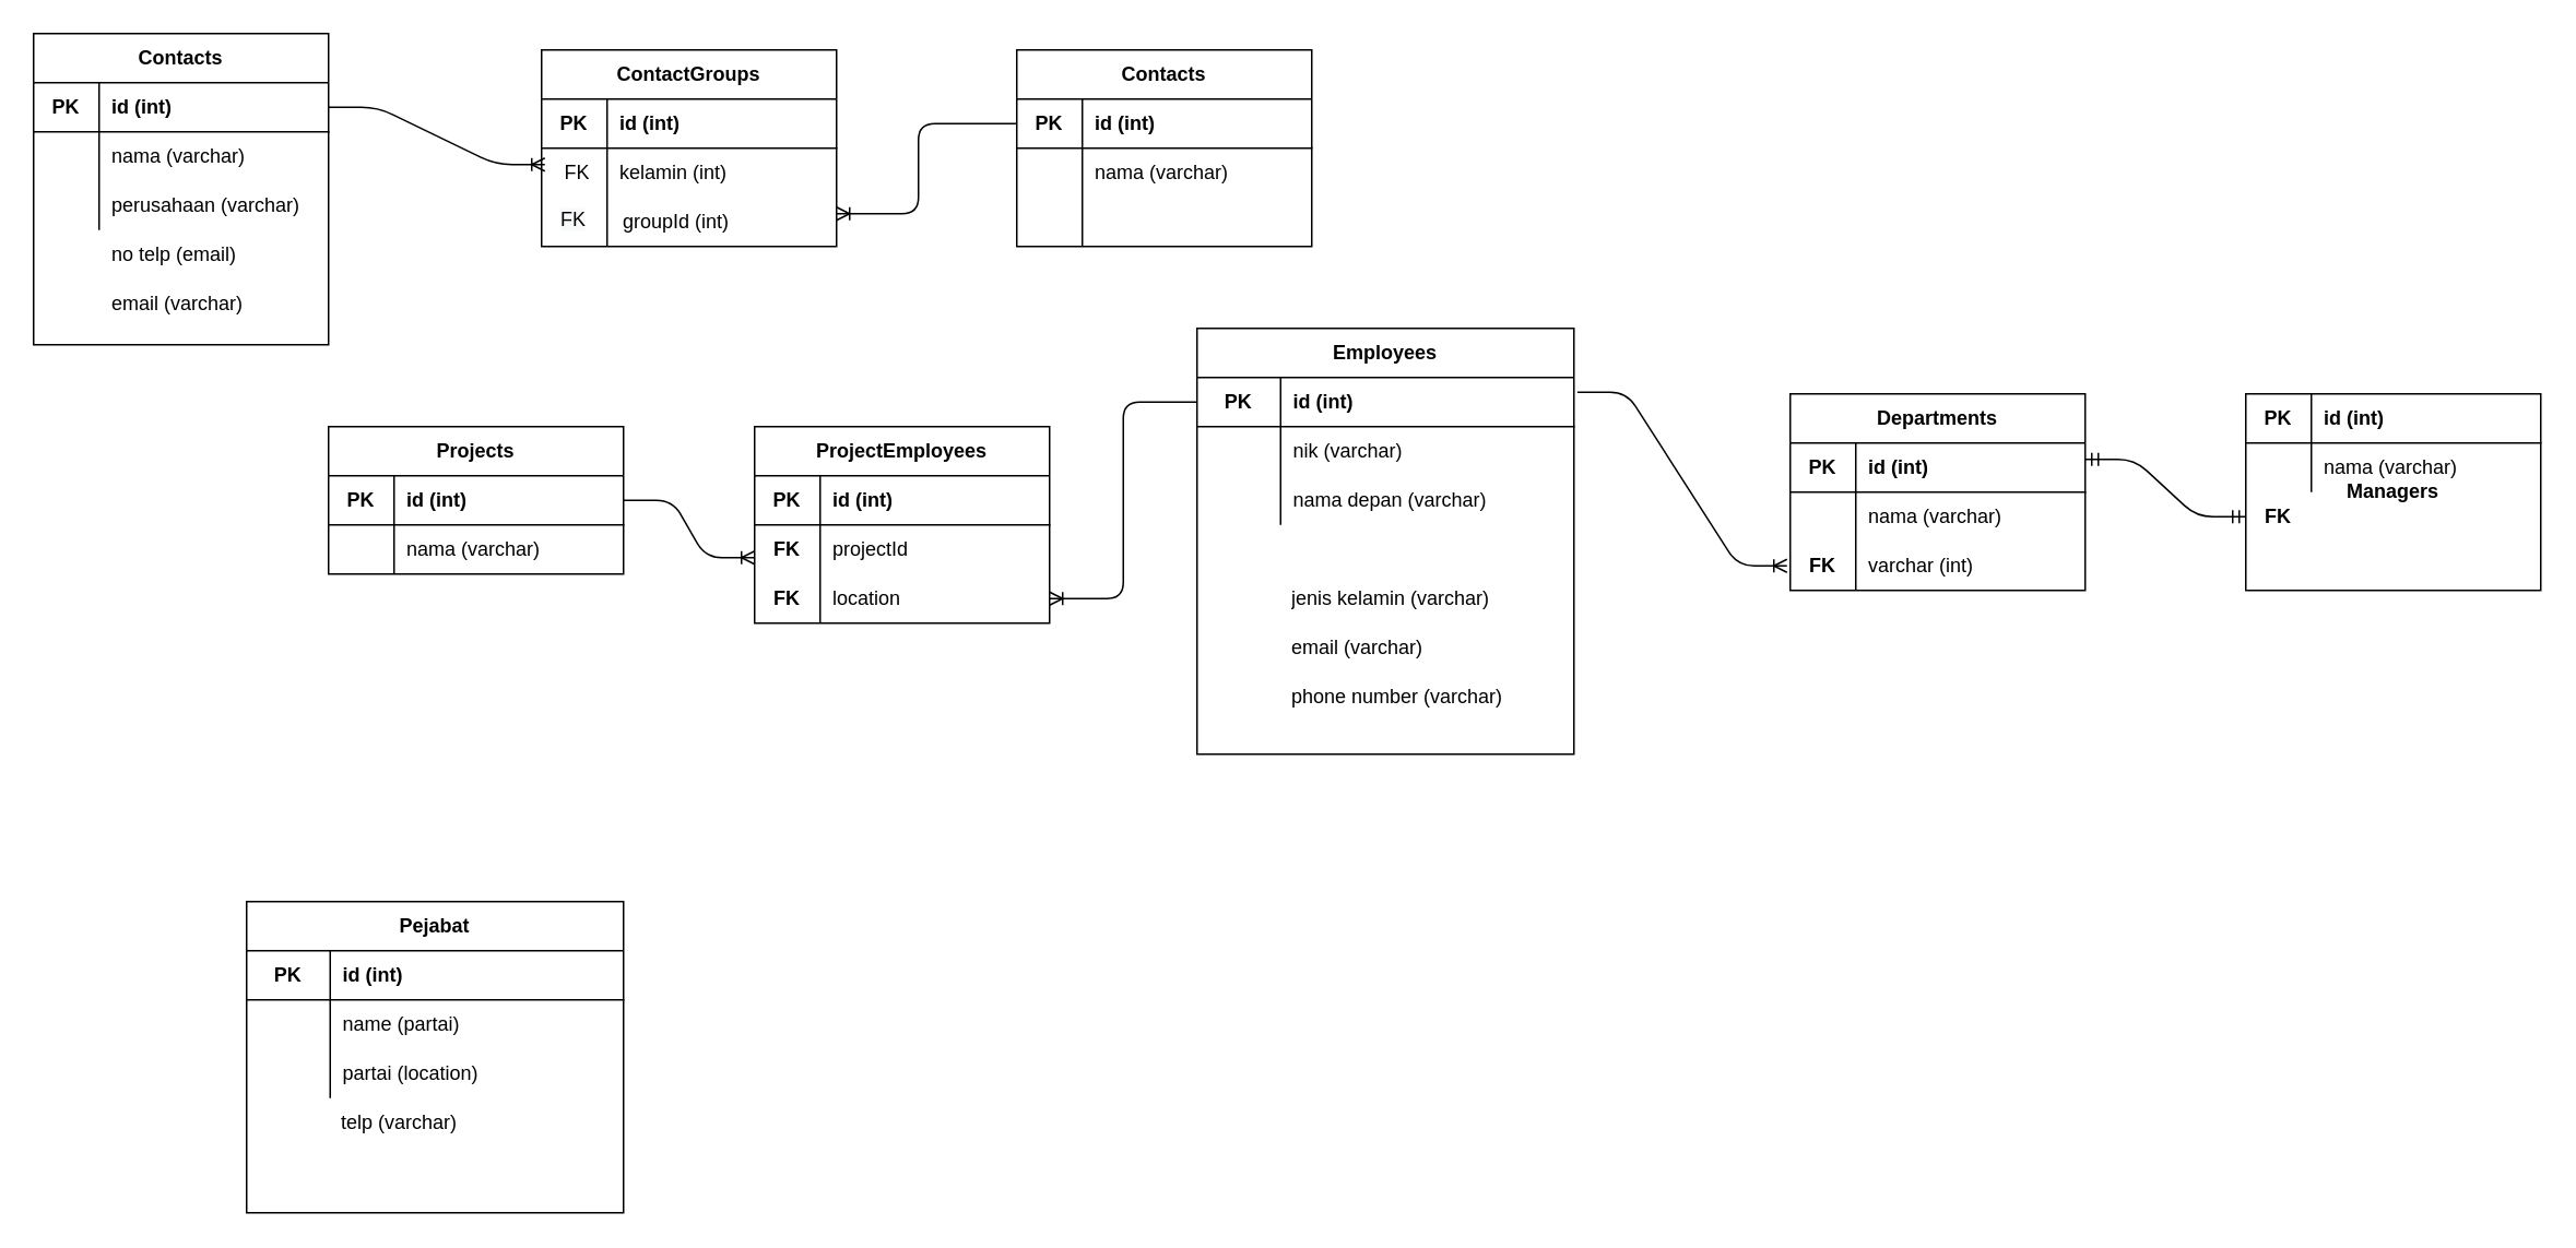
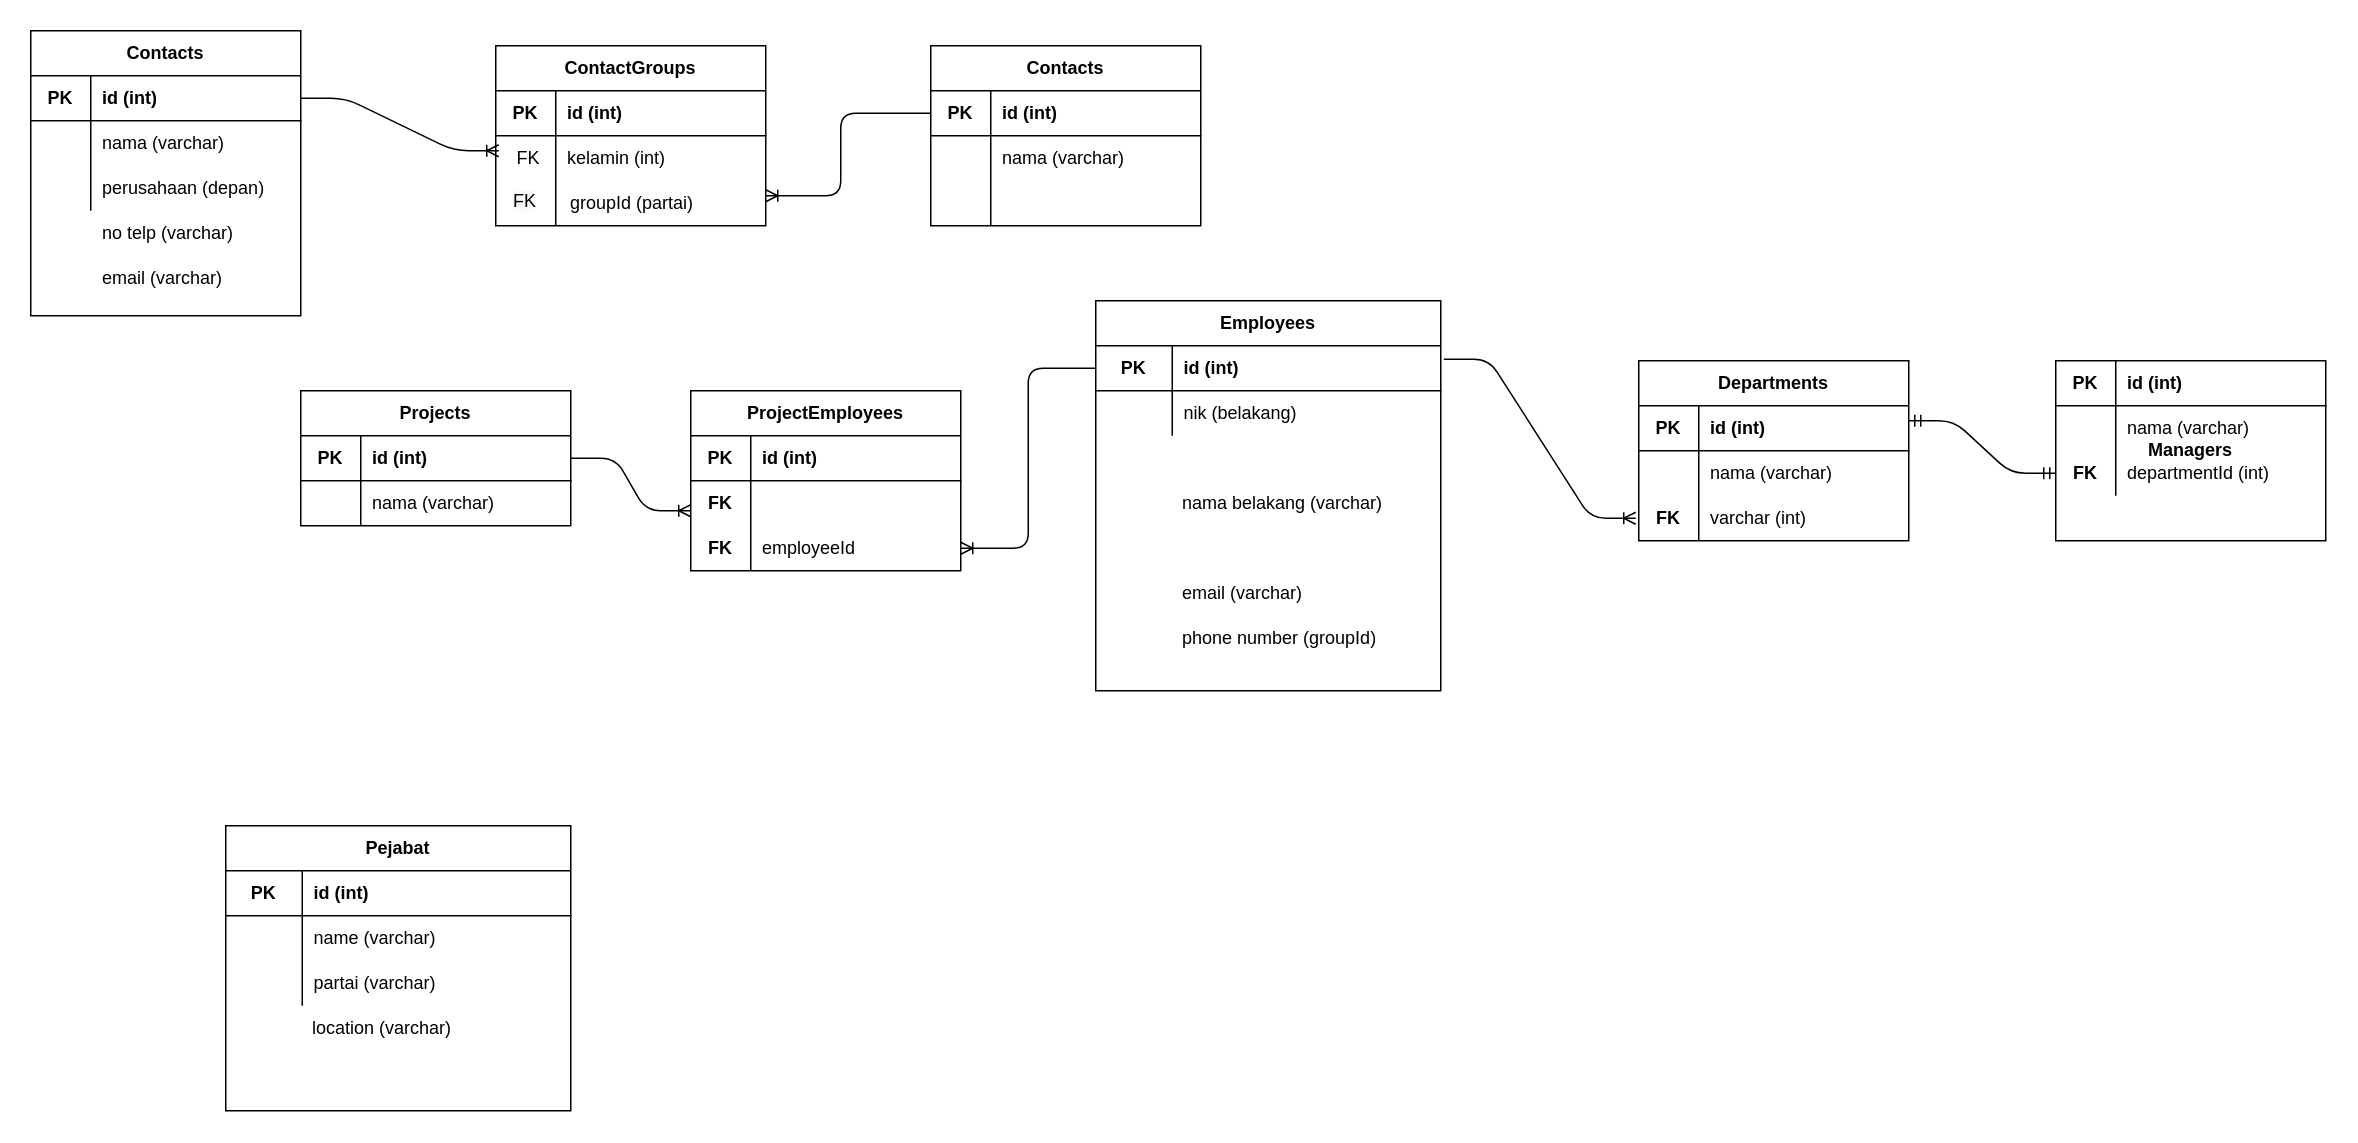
- <mxCell id="11" value="perusahaan (varchar)" style="shape=partialRectangle;html=1;whiteSpace=wrap;connectable=0;fillColor=none;top=0;left=0;bottom=0;right=0;align=left;spacingLeft=6;overflow=hidden;" vertex="1" parent="9"><mxGeometry x="40" width="140" height="30" as="geometry" /></mxCell>
+ <mxCell id="11" value="perusahaan (depan)" style="shape=partialRectangle;html=1;whiteSpace=wrap;connectable=0;fillColor=none;top=0;left=0;bottom=0;right=0;align=left;spacingLeft=6;overflow=hidden;" vertex="1" parent="9"><mxGeometry x="40" width="140" height="30" as="geometry" /></mxCell>
- <mxCell id="27" value="groupId (int)" style="shape=partialRectangle;html=1;whiteSpace=wrap;connectable=0;fillColor=none;top=0;left=0;bottom=0;right=0;align=left;spacingLeft=6;overflow=hidden;" vertex="1" parent="1"><mxGeometry x="372" y="120" width="140" height="30" as="geometry" /></mxCell>
+ <mxCell id="27" value="groupId (partai)" style="shape=partialRectangle;html=1;whiteSpace=wrap;connectable=0;fillColor=none;top=0;left=0;bottom=0;right=0;align=left;spacingLeft=6;overflow=hidden;" vertex="1" parent="1"><mxGeometry x="372" y="120" width="140" height="30" as="geometry" /></mxCell>
- <mxCell id="12" value="no telp (email)" style="shape=partialRectangle;html=1;whiteSpace=wrap;connectable=0;fillColor=none;top=0;left=0;bottom=0;right=0;align=left;spacingLeft=6;overflow=hidden;" vertex="1" parent="1"><mxGeometry x="60" y="140" width="140" height="30" as="geometry" /></mxCell>
+ <mxCell id="12" value="no telp (varchar)" style="shape=partialRectangle;html=1;whiteSpace=wrap;connectable=0;fillColor=none;top=0;left=0;bottom=0;right=0;align=left;spacingLeft=6;overflow=hidden;" vertex="1" parent="1"><mxGeometry x="60" y="140" width="140" height="30" as="geometry" /></mxCell>
- <mxCell id="46" value="nik (varchar)" style="shape=partialRectangle;html=1;whiteSpace=wrap;connectable=0;fillColor=none;top=0;left=0;bottom=0;right=0;align=left;spacingLeft=6;overflow=hidden;" vertex="1" parent="44"><mxGeometry x="51" width="179" height="30" as="geometry" /></mxCell>
+ <mxCell id="46" value="nik (belakang)" style="shape=partialRectangle;html=1;whiteSpace=wrap;connectable=0;fillColor=none;top=0;left=0;bottom=0;right=0;align=left;spacingLeft=6;overflow=hidden;" vertex="1" parent="44"><mxGeometry x="51" width="179" height="30" as="geometry" /></mxCell>
- <mxCell id="49" value="nama depan (varchar)" style="shape=partialRectangle;html=1;whiteSpace=wrap;connectable=0;fillColor=none;top=0;left=0;bottom=0;right=0;align=left;spacingLeft=6;overflow=hidden;" vertex="1" parent="47"><mxGeometry x="51" width="179" height="30" as="geometry" /></mxCell>
+ <mxCell id="73" value="departmentId (int)" style="shape=partialRectangle;html=1;whiteSpace=wrap;connectable=0;fillColor=none;top=0;left=0;bottom=0;right=0;align=left;spacingLeft=6;overflow=hidden;" vertex="1" parent="71"><mxGeometry x="40" width="140" height="30" as="geometry" /></mxCell>
- <mxCell id="90" value="projectId" style="shape=partialRectangle;html=1;whiteSpace=wrap;connectable=0;fillColor=none;top=0;left=0;bottom=0;right=0;align=left;spacingLeft=6;overflow=hidden;" vertex="1" parent="88"><mxGeometry x="40" width="140" height="30" as="geometry" /></mxCell>
+ <mxCell id="50" value="nama belakang (varchar)" style="shape=partialRectangle;html=1;whiteSpace=wrap;connectable=0;fillColor=none;top=0;left=0;bottom=0;right=0;align=left;spacingLeft=6;overflow=hidden;" vertex="1" parent="1"><mxGeometry x="780" y="320" width="170" height="30" as="geometry" /></mxCell>
- <mxCell id="93" value="location" style="shape=partialRectangle;html=1;whiteSpace=wrap;connectable=0;fillColor=none;top=0;left=0;bottom=0;right=0;align=left;spacingLeft=6;overflow=hidden;" vertex="1" parent="91"><mxGeometry x="40" width="140" height="30" as="geometry" /></mxCell>
+ <mxCell id="93" value="employeeId" style="shape=partialRectangle;html=1;whiteSpace=wrap;connectable=0;fillColor=none;top=0;left=0;bottom=0;right=0;align=left;spacingLeft=6;overflow=hidden;" vertex="1" parent="91"><mxGeometry x="40" width="140" height="30" as="geometry" /></mxCell>
- <mxCell id="51" value="jenis kelamin (varchar)" style="shape=partialRectangle;html=1;whiteSpace=wrap;connectable=0;fillColor=none;top=0;left=0;bottom=0;right=0;align=left;spacingLeft=6;overflow=hidden;" vertex="1" parent="1"><mxGeometry x="780" y="350" width="140" height="30" as="geometry" /></mxCell>
- <mxCell id="53" value="phone number (varchar)" style="shape=partialRectangle;html=1;whiteSpace=wrap;connectable=0;fillColor=none;top=0;left=0;bottom=0;right=0;align=left;spacingLeft=6;overflow=hidden;" vertex="1" parent="1"><mxGeometry x="780" y="410" width="140" height="30" as="geometry" /></mxCell>
+ <mxCell id="53" value="phone number (groupId)" style="shape=partialRectangle;html=1;whiteSpace=wrap;connectable=0;fillColor=none;top=0;left=0;bottom=0;right=0;align=left;spacingLeft=6;overflow=hidden;" vertex="1" parent="1"><mxGeometry x="780" y="410" width="140" height="30" as="geometry" /></mxCell>
- <mxCell id="103" value="name (partai)" style="shape=partialRectangle;html=1;whiteSpace=wrap;connectable=0;fillColor=none;top=0;left=0;bottom=0;right=0;align=left;spacingLeft=6;overflow=hidden;" vertex="1" parent="101"><mxGeometry x="51" width="179" height="30" as="geometry" /></mxCell>
+ <mxCell id="103" value="name (varchar)" style="shape=partialRectangle;html=1;whiteSpace=wrap;connectable=0;fillColor=none;top=0;left=0;bottom=0;right=0;align=left;spacingLeft=6;overflow=hidden;" vertex="1" parent="101"><mxGeometry x="51" width="179" height="30" as="geometry" /></mxCell>
- <mxCell id="106" value="partai (location)" style="shape=partialRectangle;html=1;whiteSpace=wrap;connectable=0;fillColor=none;top=0;left=0;bottom=0;right=0;align=left;spacingLeft=6;overflow=hidden;" vertex="1" parent="104"><mxGeometry x="51" width="179" height="30" as="geometry" /></mxCell>
+ <mxCell id="106" value="partai (varchar)" style="shape=partialRectangle;html=1;whiteSpace=wrap;connectable=0;fillColor=none;top=0;left=0;bottom=0;right=0;align=left;spacingLeft=6;overflow=hidden;" vertex="1" parent="104"><mxGeometry x="51" width="179" height="30" as="geometry" /></mxCell>
- <mxCell id="107" value="telp (varchar)" style="shape=partialRectangle;html=1;whiteSpace=wrap;connectable=0;fillColor=none;top=0;left=0;bottom=0;right=0;align=left;spacingLeft=6;overflow=hidden;" vertex="1" parent="1"><mxGeometry x="200" y="670" width="170" height="30" as="geometry" /></mxCell>
+ <mxCell id="107" value="location (varchar)" style="shape=partialRectangle;html=1;whiteSpace=wrap;connectable=0;fillColor=none;top=0;left=0;bottom=0;right=0;align=left;spacingLeft=6;overflow=hidden;" vertex="1" parent="1"><mxGeometry x="200" y="670" width="170" height="30" as="geometry" /></mxCell>
